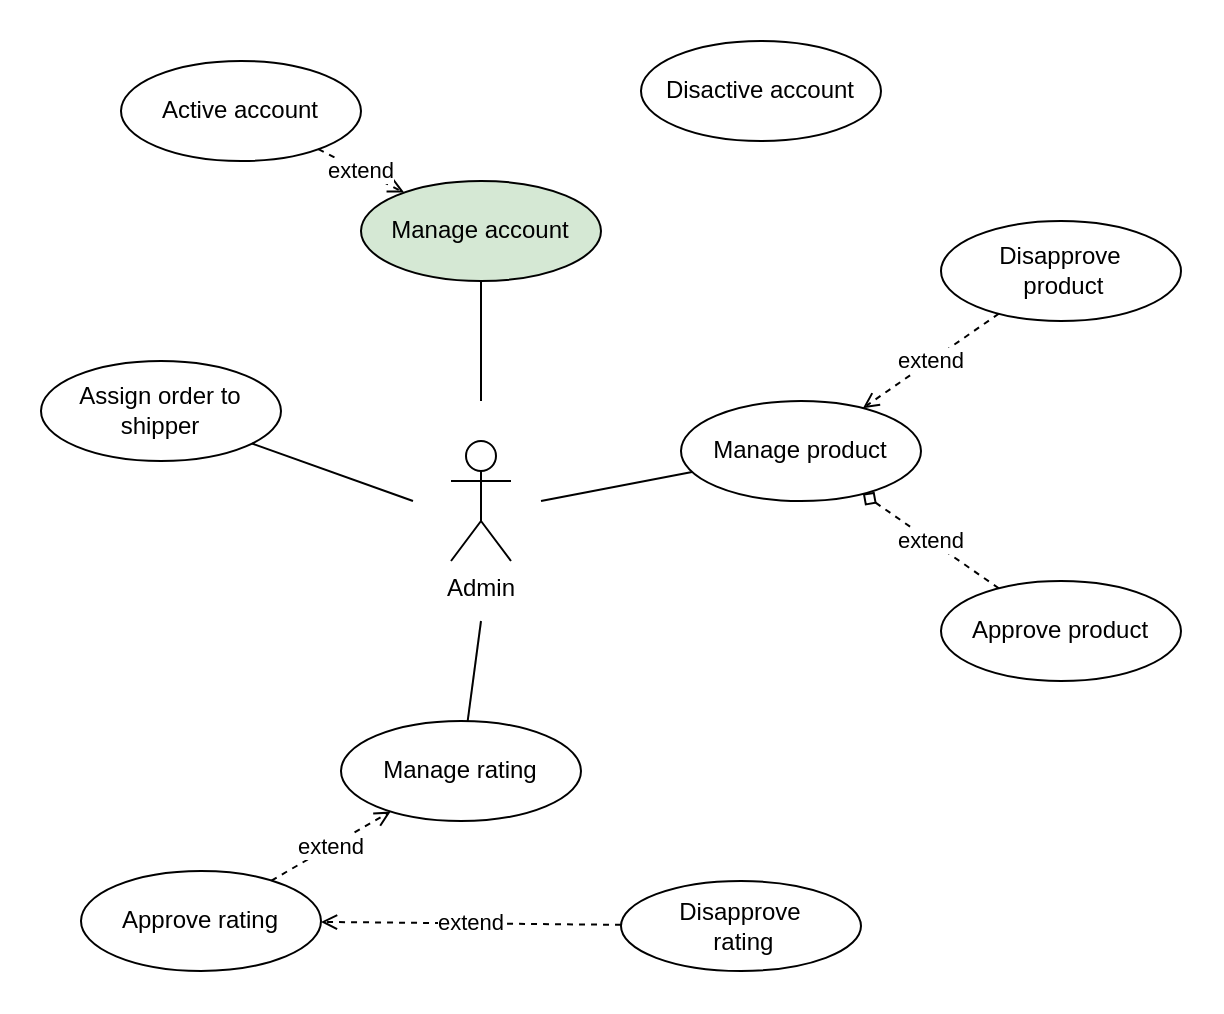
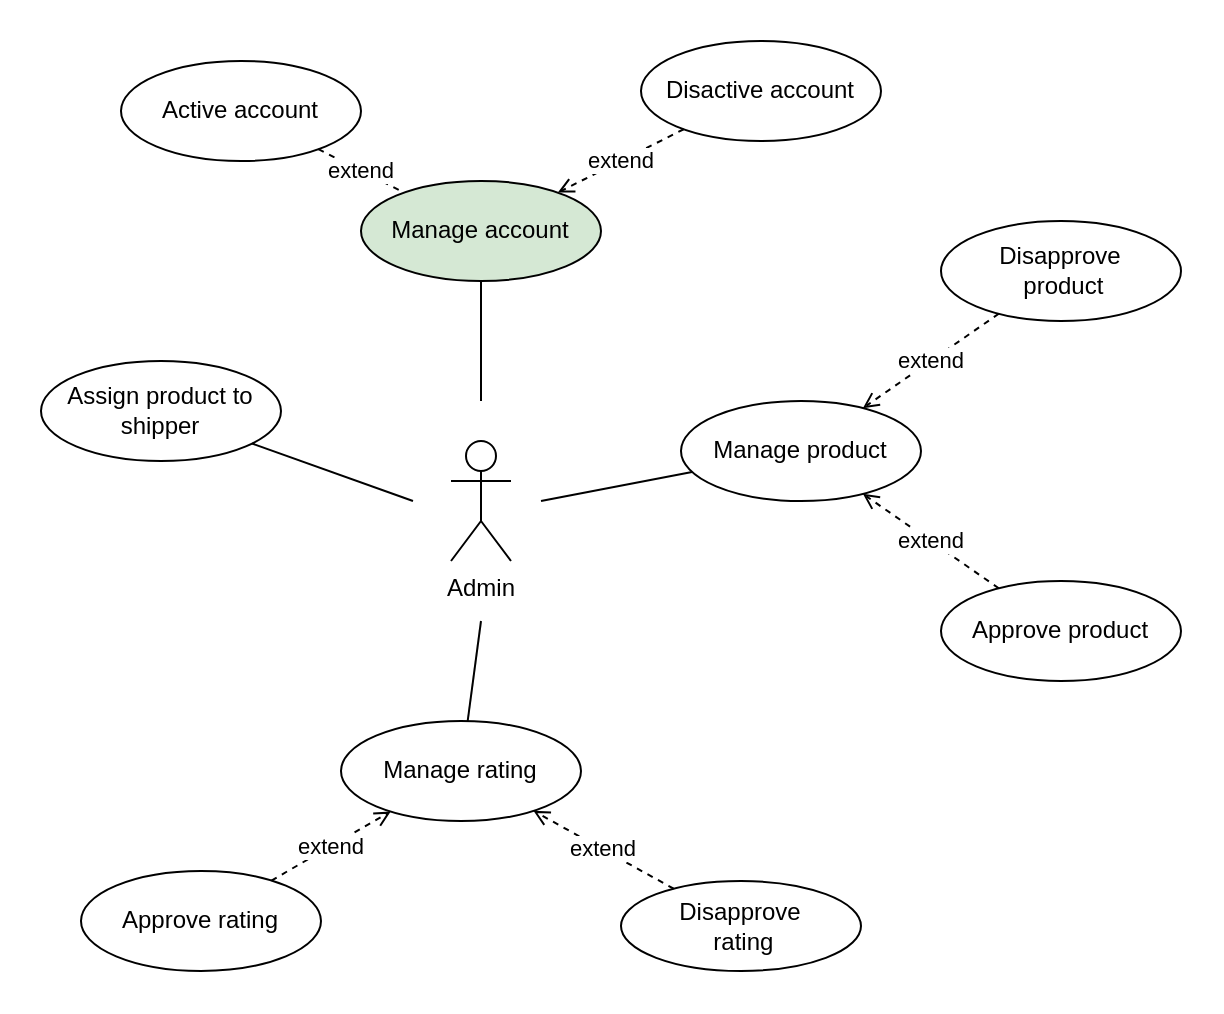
+ <mxCell id="19" value="extend" style="endArrow=open;dashed=1;html=1;rounded=0;endFill=0;" edge="1" parent="1" source="11" target="3"><mxGeometry width="50" height="50" relative="1" as="geometry"><mxPoint x="494.852" y="185.262" as="sourcePoint" /><mxPoint x="444.874" y="214.657" as="targetPoint" /></mxGeometry></mxCell>
- <mxCell id="20" value="extend" style="endArrow=open;dashed=1;html=1;rounded=0;endFill=0;" edge="1" parent="1" source="10" target="3"><mxGeometry width="50" height="50" relative="1" as="geometry"><mxPoint x="331.308" y="84.107" as="sourcePoint" /><mxPoint x="288.411" y="105.794" as="targetPoint" /></mxGeometry></mxCell>
+ <mxCell id="20" value="extend" style="endArrow=none;dashed=1;html=1;rounded=0;endFill=0;" edge="1" parent="1" source="10" target="3"><mxGeometry width="50" height="50" relative="1" as="geometry"><mxPoint x="331.308" y="84.107" as="sourcePoint" /><mxPoint x="288.411" y="105.794" as="targetPoint" /></mxGeometry></mxCell>
- <mxCell id="21" value="Assign order to shipper" style="ellipse;whiteSpace=wrap;html=1;" vertex="1" parent="1"><mxGeometry x="20" y="180" width="120" height="50" as="geometry" /></mxCell>
+ <mxCell id="21" value="Assign product to shipper" style="ellipse;whiteSpace=wrap;html=1;" vertex="1" parent="1"><mxGeometry x="20" y="180" width="120" height="50" as="geometry" /></mxCell>
- <mxCell id="17" value="extend" style="endArrow=diamond;dashed=1;html=1;rounded=0;endFill=0;" edge="1" parent="1" source="8" target="4"><mxGeometry width="50" height="50" relative="1" as="geometry"><mxPoint x="310.91" y="442.821" as="sourcePoint" /><mxPoint x="271.686" y="416.23" as="targetPoint" /></mxGeometry></mxCell>
+ <mxCell id="17" value="extend" style="endArrow=open;dashed=1;html=1;rounded=0;endFill=0;" edge="1" parent="1" source="8" target="4"><mxGeometry width="50" height="50" relative="1" as="geometry"><mxPoint x="310.91" y="442.821" as="sourcePoint" /><mxPoint x="271.686" y="416.23" as="targetPoint" /></mxGeometry></mxCell>
- <mxCell id="16" value="extend" style="endArrow=open;dashed=1;html=1;rounded=0;endFill=0;" edge="1" parent="1" source="7" target="6"><mxGeometry width="50" height="50" relative="1" as="geometry"><mxPoint x="250" y="510" as="sourcePoint" /><mxPoint x="209.311" y="416.482" as="targetPoint" /></mxGeometry></mxCell>
+ <mxCell id="16" value="extend" style="endArrow=open;dashed=1;html=1;rounded=0;endFill=0;" edge="1" parent="1" source="7" target="5"><mxGeometry width="50" height="50" relative="1" as="geometry"><mxPoint x="250" y="510" as="sourcePoint" /><mxPoint x="209.311" y="416.482" as="targetPoint" /></mxGeometry></mxCell>
